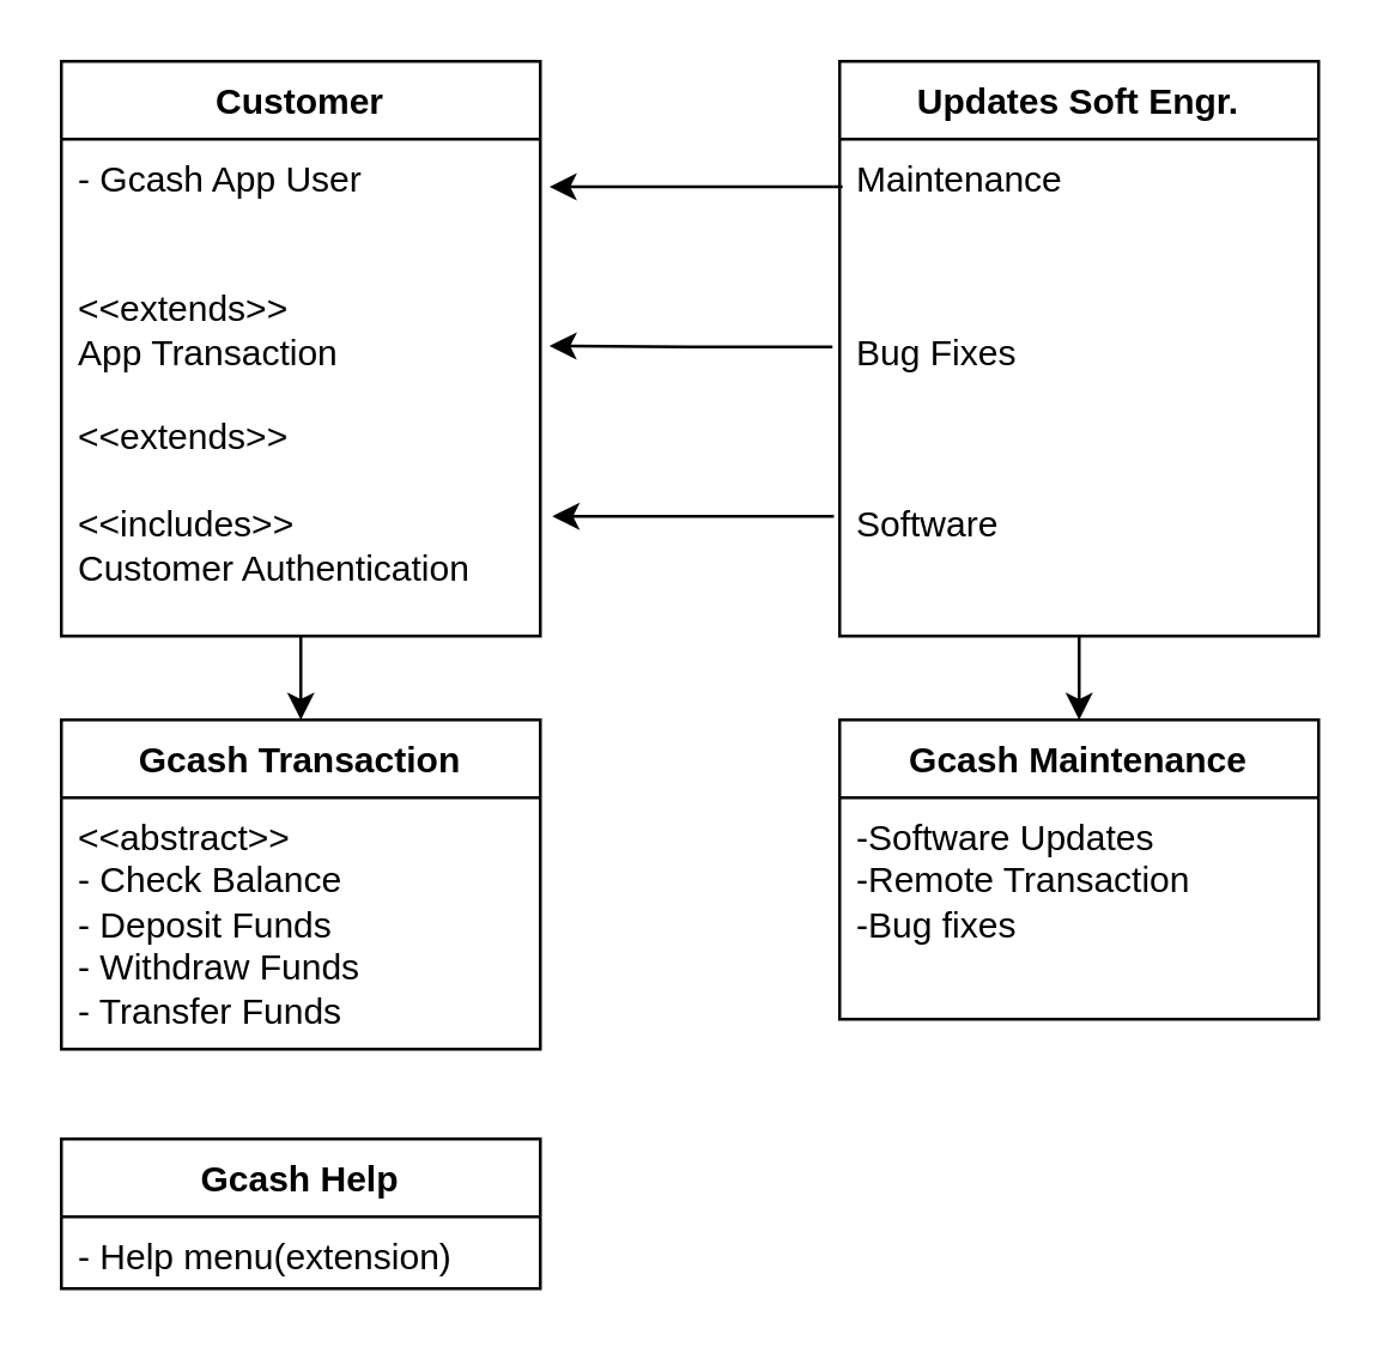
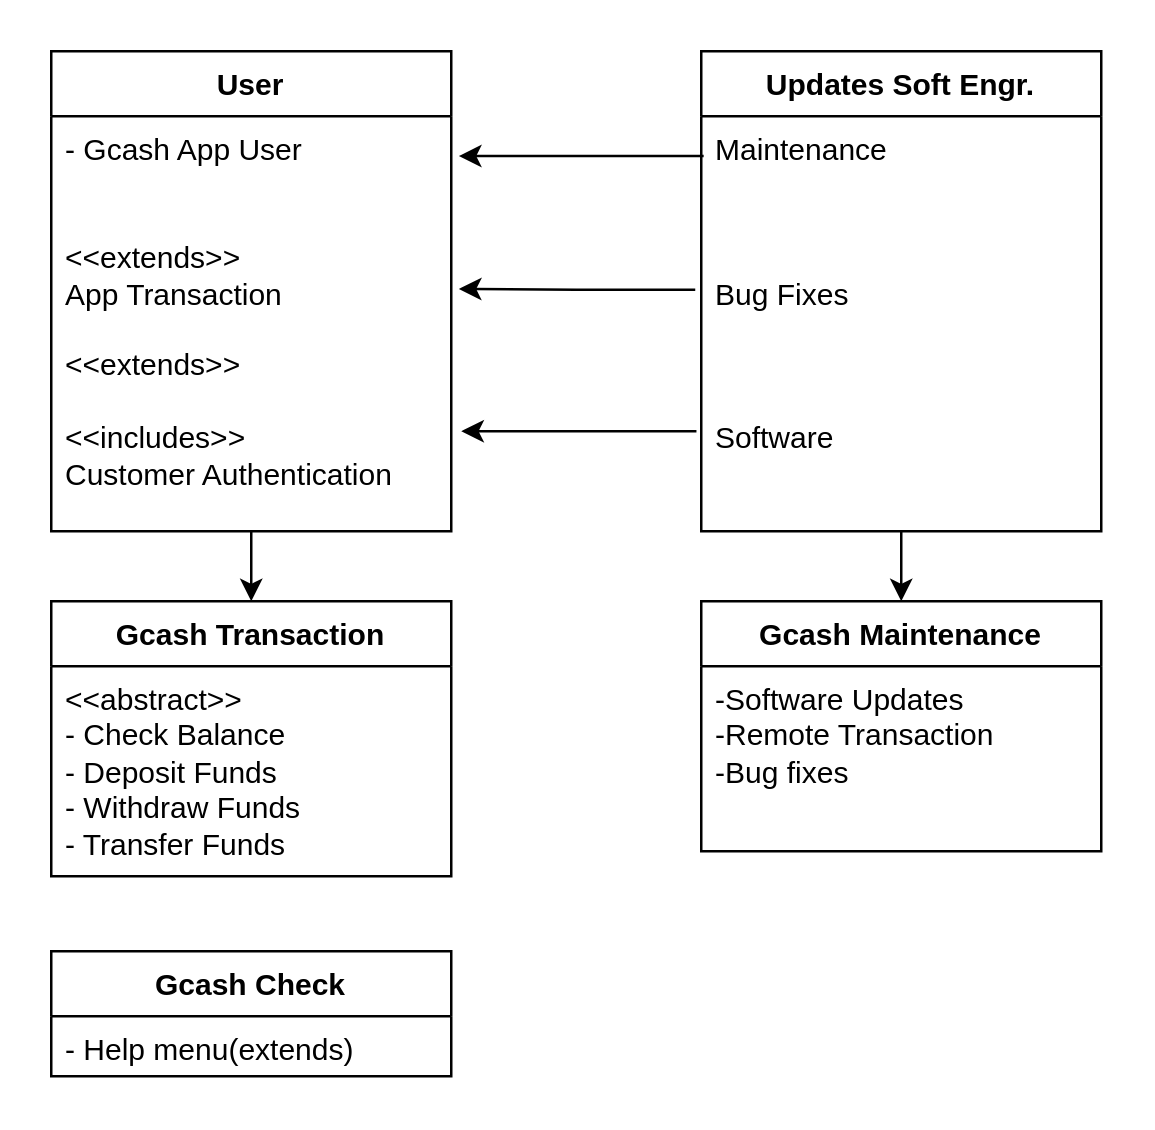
- <mxCell id="3" value="Customer" style="swimlane;fontStyle=1;align=center;verticalAlign=top;childLayout=stackLayout;horizontal=1;startSize=26;horizontalStack=0;resizeParent=1;resizeParentMax=0;resizeLast=0;collapsible=1;marginBottom=0;whiteSpace=wrap;html=1;" vertex="1" parent="1"><mxGeometry x="20" y="20" width="160" height="192" as="geometry" /></mxCell>
+ <mxCell id="3" value="User" style="swimlane;fontStyle=1;align=center;verticalAlign=top;childLayout=stackLayout;horizontal=1;startSize=26;horizontalStack=0;resizeParent=1;resizeParentMax=0;resizeLast=0;collapsible=1;marginBottom=0;whiteSpace=wrap;html=1;" vertex="1" parent="1"><mxGeometry x="20" y="20" width="160" height="192" as="geometry" /></mxCell>
- <mxCell id="15" value="Gcash Help" style="swimlane;fontStyle=1;align=center;verticalAlign=top;childLayout=stackLayout;horizontal=1;startSize=26;horizontalStack=0;resizeParent=1;resizeParentMax=0;resizeLast=0;collapsible=1;marginBottom=0;whiteSpace=wrap;html=1;" vertex="1" parent="1"><mxGeometry x="20" y="380" width="160" height="50" as="geometry" /></mxCell>
+ <mxCell id="15" value="Gcash Check" style="swimlane;fontStyle=1;align=center;verticalAlign=top;childLayout=stackLayout;horizontal=1;startSize=26;horizontalStack=0;resizeParent=1;resizeParentMax=0;resizeLast=0;collapsible=1;marginBottom=0;whiteSpace=wrap;html=1;" vertex="1" parent="1"><mxGeometry x="20" y="380" width="160" height="50" as="geometry" /></mxCell>
- <mxCell id="16" value="- Help menu(extension)" style="text;strokeColor=none;fillColor=none;align=left;verticalAlign=top;spacingLeft=4;spacingRight=4;overflow=hidden;rotatable=0;points=[[0,0.5],[1,0.5]];portConstraint=eastwest;whiteSpace=wrap;html=1;" vertex="1" parent="15"><mxGeometry y="26" width="160" height="24" as="geometry" /></mxCell>
+ <mxCell id="16" value="- Help menu(extends)" style="text;strokeColor=none;fillColor=none;align=left;verticalAlign=top;spacingLeft=4;spacingRight=4;overflow=hidden;rotatable=0;points=[[0,0.5],[1,0.5]];portConstraint=eastwest;whiteSpace=wrap;html=1;" vertex="1" parent="15"><mxGeometry y="26" width="160" height="24" as="geometry" /></mxCell>
